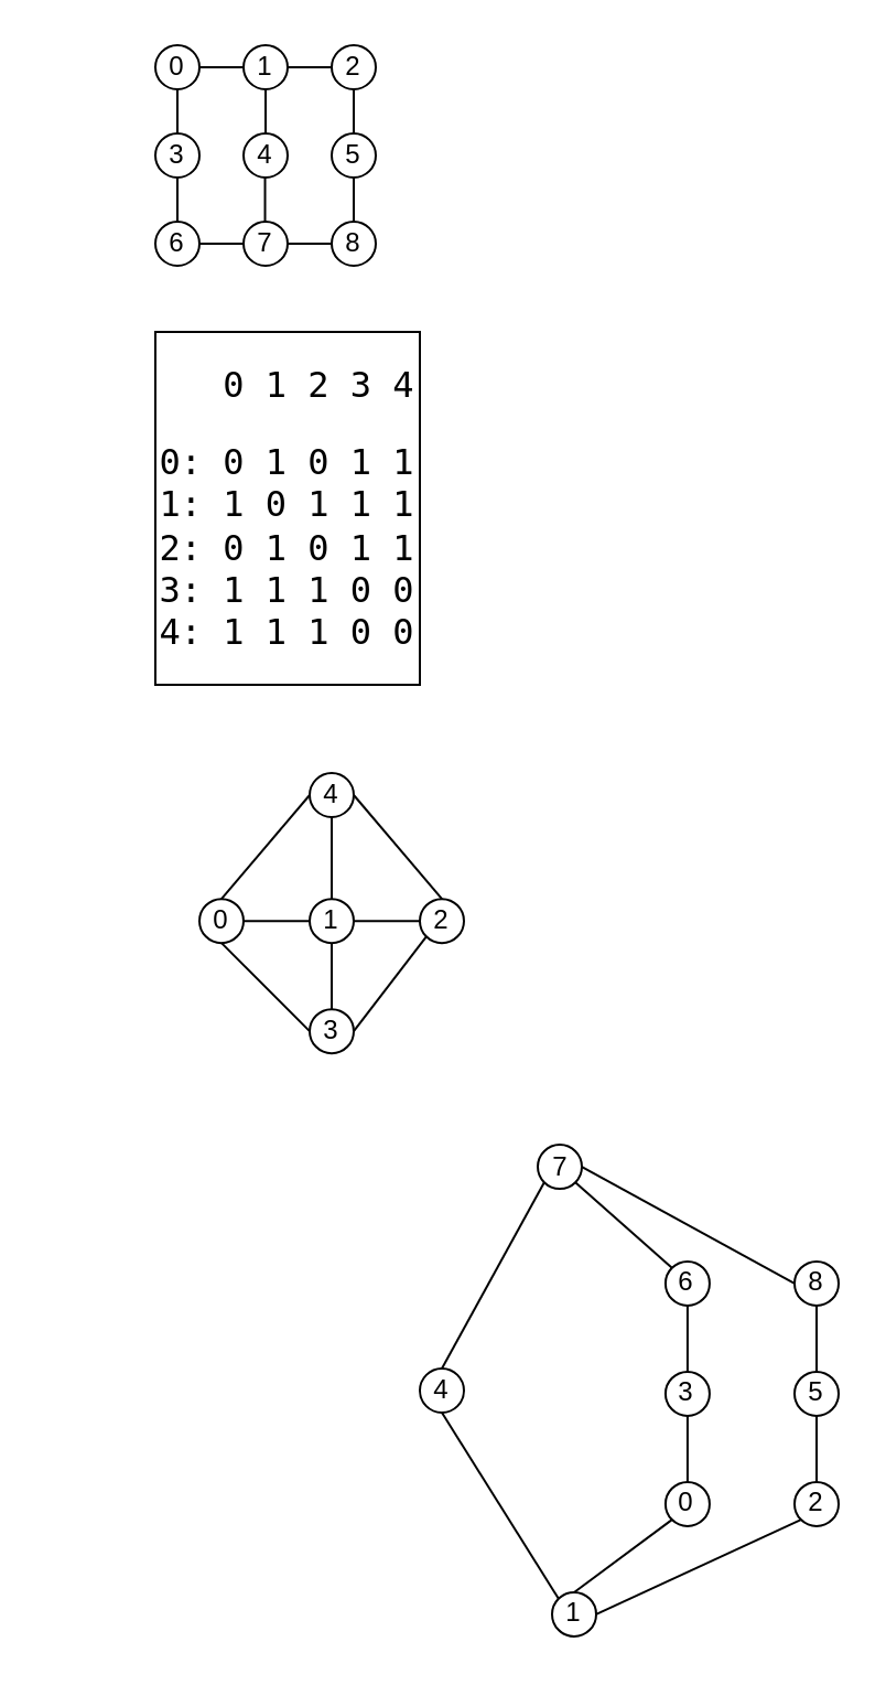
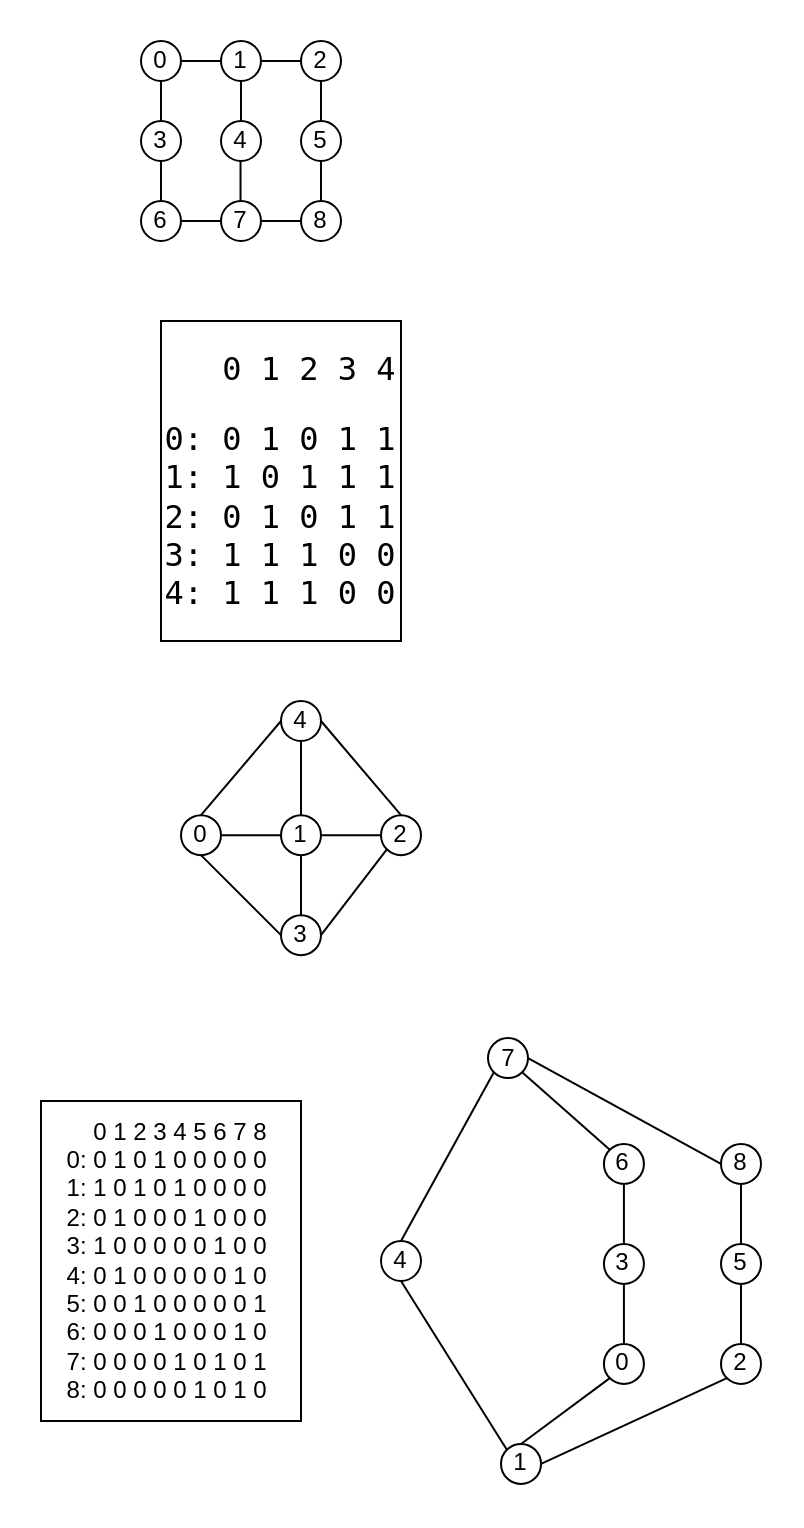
- <mxCell id="21" value="&lt;pre style=&quot;font-family: &amp;quot;JetBrains Mono&amp;quot;, monospace; font-size: 12pt;&quot;&gt;&lt;span style=&quot;background-color: rgb(255, 255, 255);&quot;&gt;   0 1 2 3 4&lt;/span&gt;&lt;/pre&gt;&lt;pre style=&quot;font-family: &amp;quot;JetBrains Mono&amp;quot;, monospace; font-size: 12pt;&quot;&gt;&lt;span style=&quot;background-color: rgb(255, 255, 255);&quot;&gt;0: 0 1 0 1 1&lt;br&gt;1: 1 0 1 1 1&lt;br&gt;2: 0 1 0 1 1&lt;br&gt;3: 1 1 1 0 0&lt;br&gt;4: 1 1 1 0 0&lt;/span&gt;&lt;/pre&gt;" style="rounded=0;whiteSpace=wrap;html=1;" vertex="1" parent="1"><mxGeometry x="70" y="150" width="120" height="160" as="geometry" /></mxCell>
+ <mxCell id="21" value="&lt;pre style=&quot;font-family: &amp;quot;JetBrains Mono&amp;quot;, monospace; font-size: 12pt;&quot;&gt;&lt;span style=&quot;background-color: rgb(255, 255, 255);&quot;&gt;   0 1 2 3 4&lt;/span&gt;&lt;/pre&gt;&lt;pre style=&quot;font-family: &amp;quot;JetBrains Mono&amp;quot;, monospace; font-size: 12pt;&quot;&gt;&lt;span style=&quot;background-color: rgb(255, 255, 255);&quot;&gt;0: 0 1 0 1 1&lt;br&gt;1: 1 0 1 1 1&lt;br&gt;2: 0 1 0 1 1&lt;br&gt;3: 1 1 1 0 0&lt;br&gt;4: 1 1 1 0 0&lt;/span&gt;&lt;/pre&gt;" style="rounded=0;whiteSpace=wrap;html=1;" vertex="1" parent="1"><mxGeometry x="80" y="160" width="120" height="160" as="geometry" /></mxCell>
+ <mxCell id="35" value="&lt;div&gt;&amp;nbsp; &amp;nbsp;0 1 2 3 4 5 6 7 8&lt;/div&gt;&lt;div&gt;0: 0 1 0 1 0 0 0 0 0&amp;nbsp;&lt;/div&gt;&lt;div&gt;1: 1 0 1 0 1 0 0 0 0&amp;nbsp;&lt;/div&gt;&lt;div&gt;2: 0 1 0 0 0 1 0 0 0&amp;nbsp;&lt;/div&gt;&lt;div&gt;3: 1 0 0 0 0 0 1 0 0&amp;nbsp;&lt;/div&gt;&lt;div&gt;4: 0 1 0 0 0 0 0 1 0&amp;nbsp;&lt;/div&gt;&lt;div&gt;5: 0 0 1 0 0 0 0 0 1&amp;nbsp;&lt;/div&gt;&lt;div&gt;6: 0 0 0 1 0 0 0 1 0&amp;nbsp;&lt;/div&gt;&lt;div&gt;7: 0 0 0 0 1 0 1 0 1&amp;nbsp;&lt;/div&gt;&lt;div&gt;8: 0 0 0 0 0 1 0 1 0&amp;nbsp;&lt;/div&gt;" style="rounded=0;whiteSpace=wrap;html=1;" vertex="1" parent="1"><mxGeometry x="20" y="550" width="130" height="160" as="geometry" /></mxCell>
